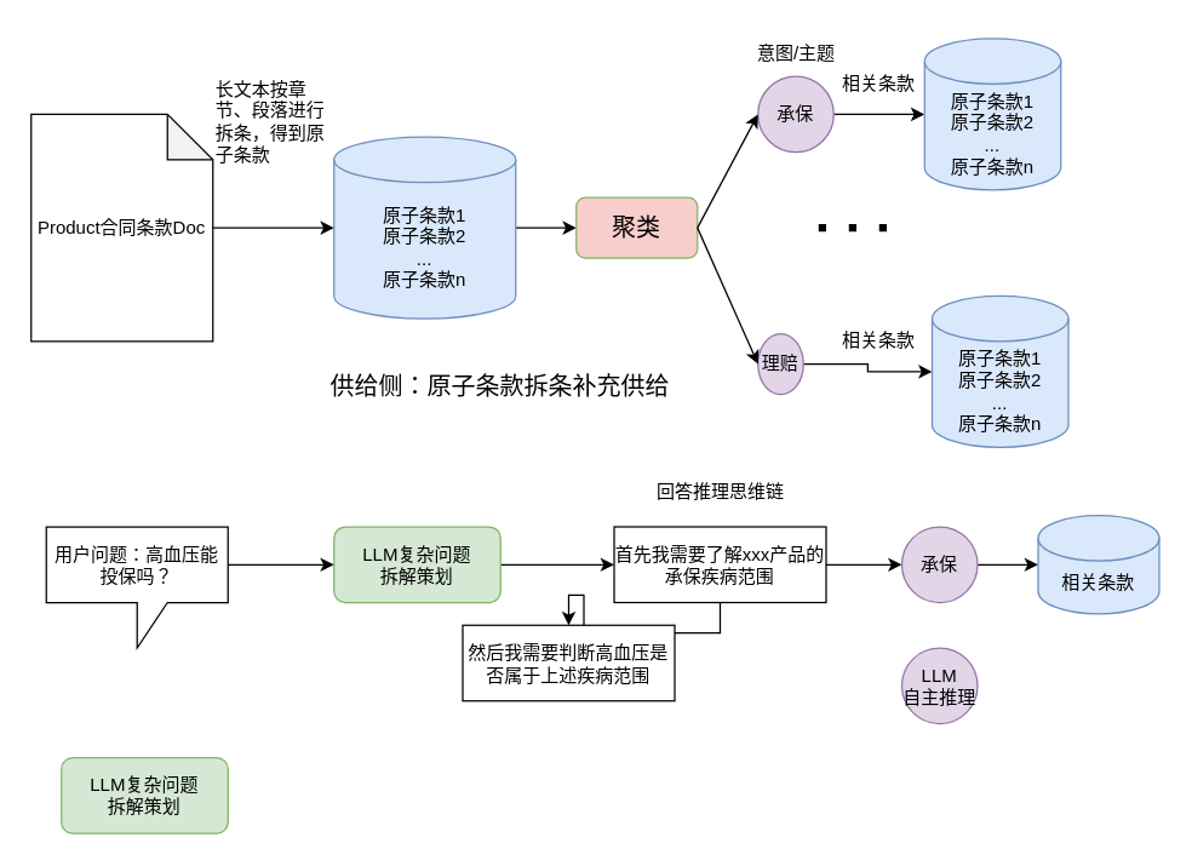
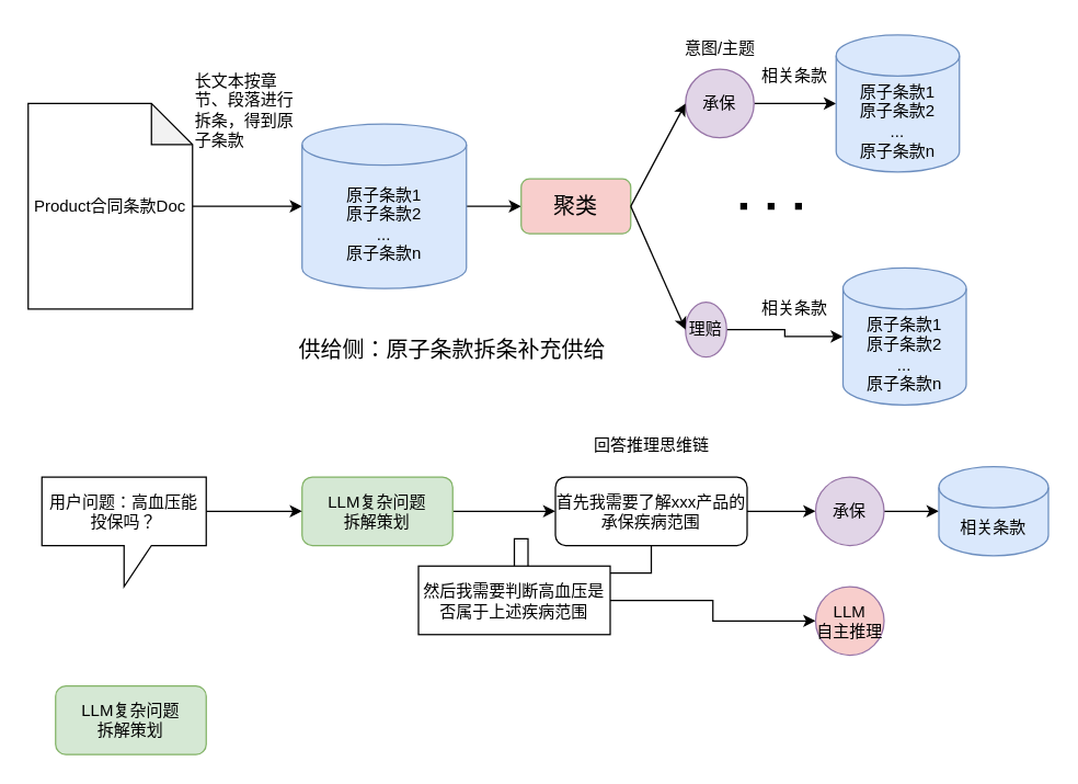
- <mxCell id="27" value="首先我需要了解xxx产品的承保疾病范围" style="rounded=0;whiteSpace=wrap;html=1;" vertex="1" parent="1"><mxGeometry x="405" y="347.5" width="140" height="50" as="geometry" /></mxCell>
+ <mxCell id="27" value="首先我需要了解xxx产品的承保疾病范围" style="whiteSpace=wrap;html=1;rounded=1;" vertex="1" parent="1"><mxGeometry x="405" y="347.5" width="140" height="50" as="geometry" /></mxCell>
- <mxCell id="26" value="" style="edgeStyle=orthogonalEdgeStyle;rounded=0;orthogonalLoop=1;jettySize=auto;html=1;" edge="1" parent="1" source="27" target="29"><mxGeometry relative="1" as="geometry" /></mxCell>
+ <mxCell id="26" value="" style="edgeStyle=orthogonalEdgeStyle;rounded=0;orthogonalLoop=1;jettySize=auto;html=1;endArrow=none;" edge="1" parent="1" source="27" target="29"><mxGeometry relative="1" as="geometry" /></mxCell>
+ <mxCell id="28" value="" style="edgeStyle=orthogonalEdgeStyle;rounded=0;orthogonalLoop=1;jettySize=auto;html=1;" edge="1" parent="1" source="29" target="32"><mxGeometry relative="1" as="geometry" /></mxCell>
- <mxCell id="32" value="LLM&lt;br&gt;自主推理" style="ellipse;whiteSpace=wrap;html=1;aspect=fixed;fillColor=#e1d5e7;strokeColor=#9673a6;" vertex="1" parent="1"><mxGeometry x="595" y="427.5" width="50" height="50" as="geometry" /></mxCell>
+ <mxCell id="32" value="LLM&lt;br&gt;自主推理" style="ellipse;whiteSpace=wrap;html=1;aspect=fixed;fillColor=#f8cecc;strokeColor=#9673a6;" vertex="1" parent="1"><mxGeometry x="595" y="427.5" width="50" height="50" as="geometry" /></mxCell>
